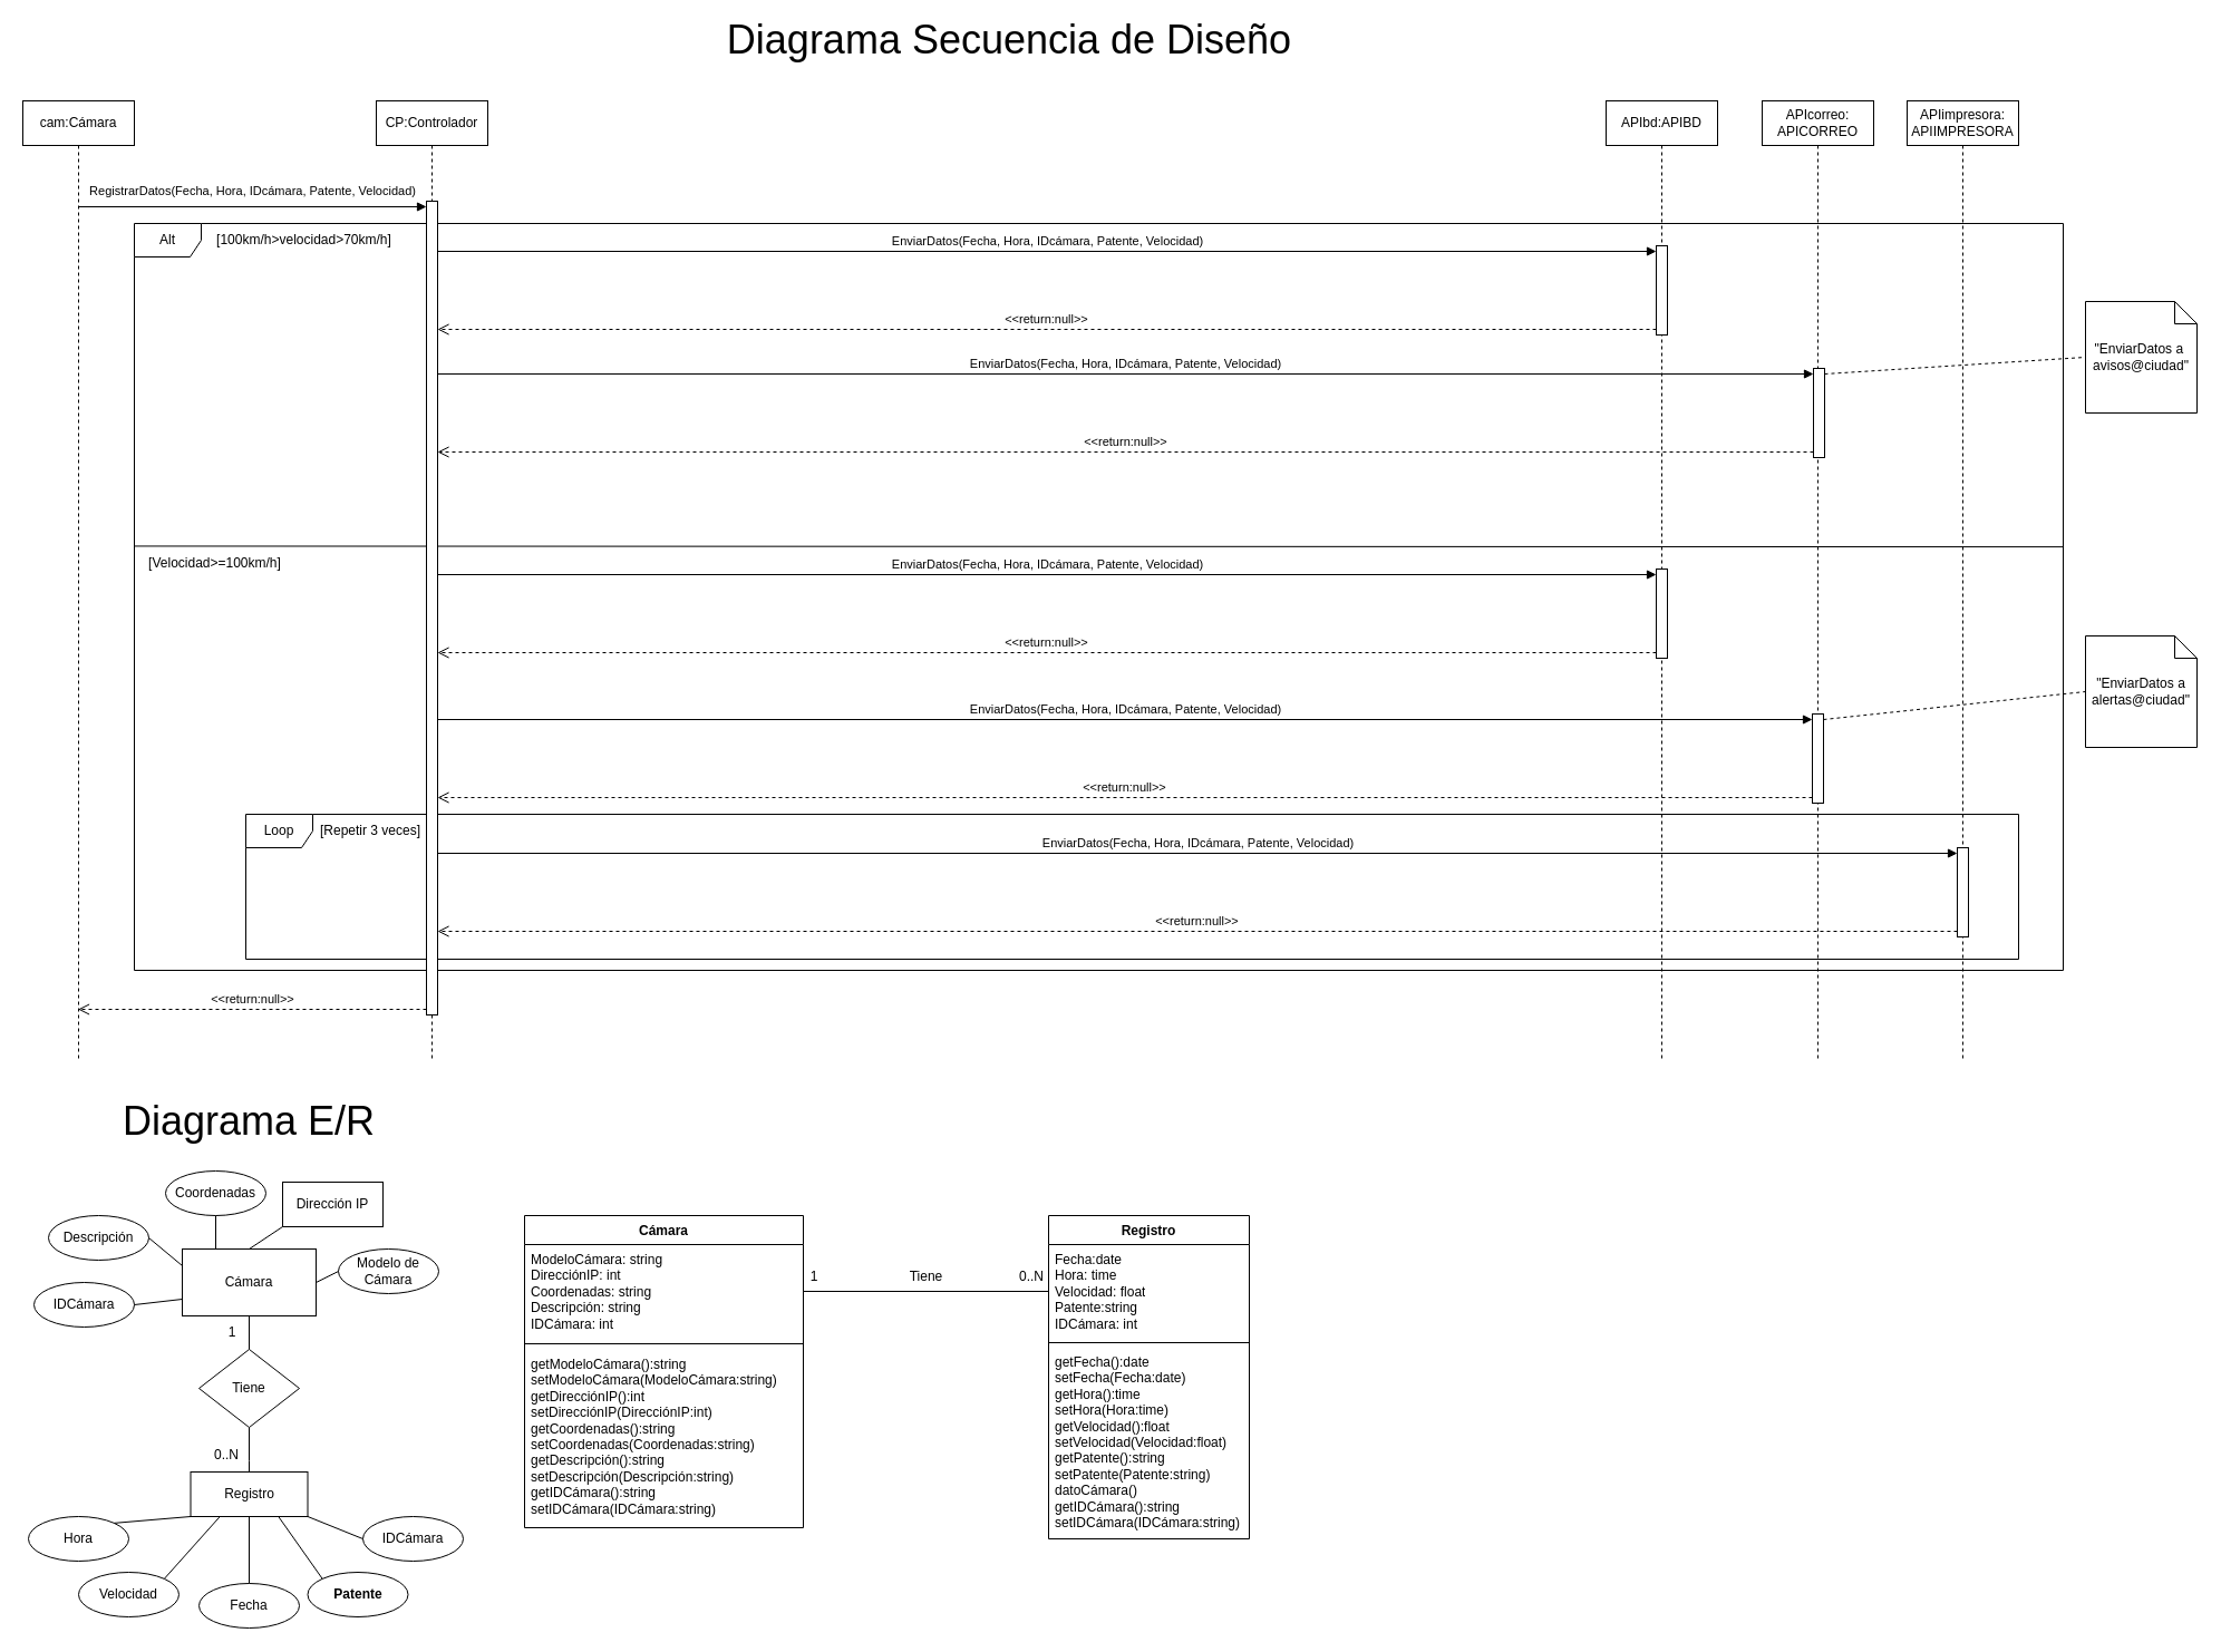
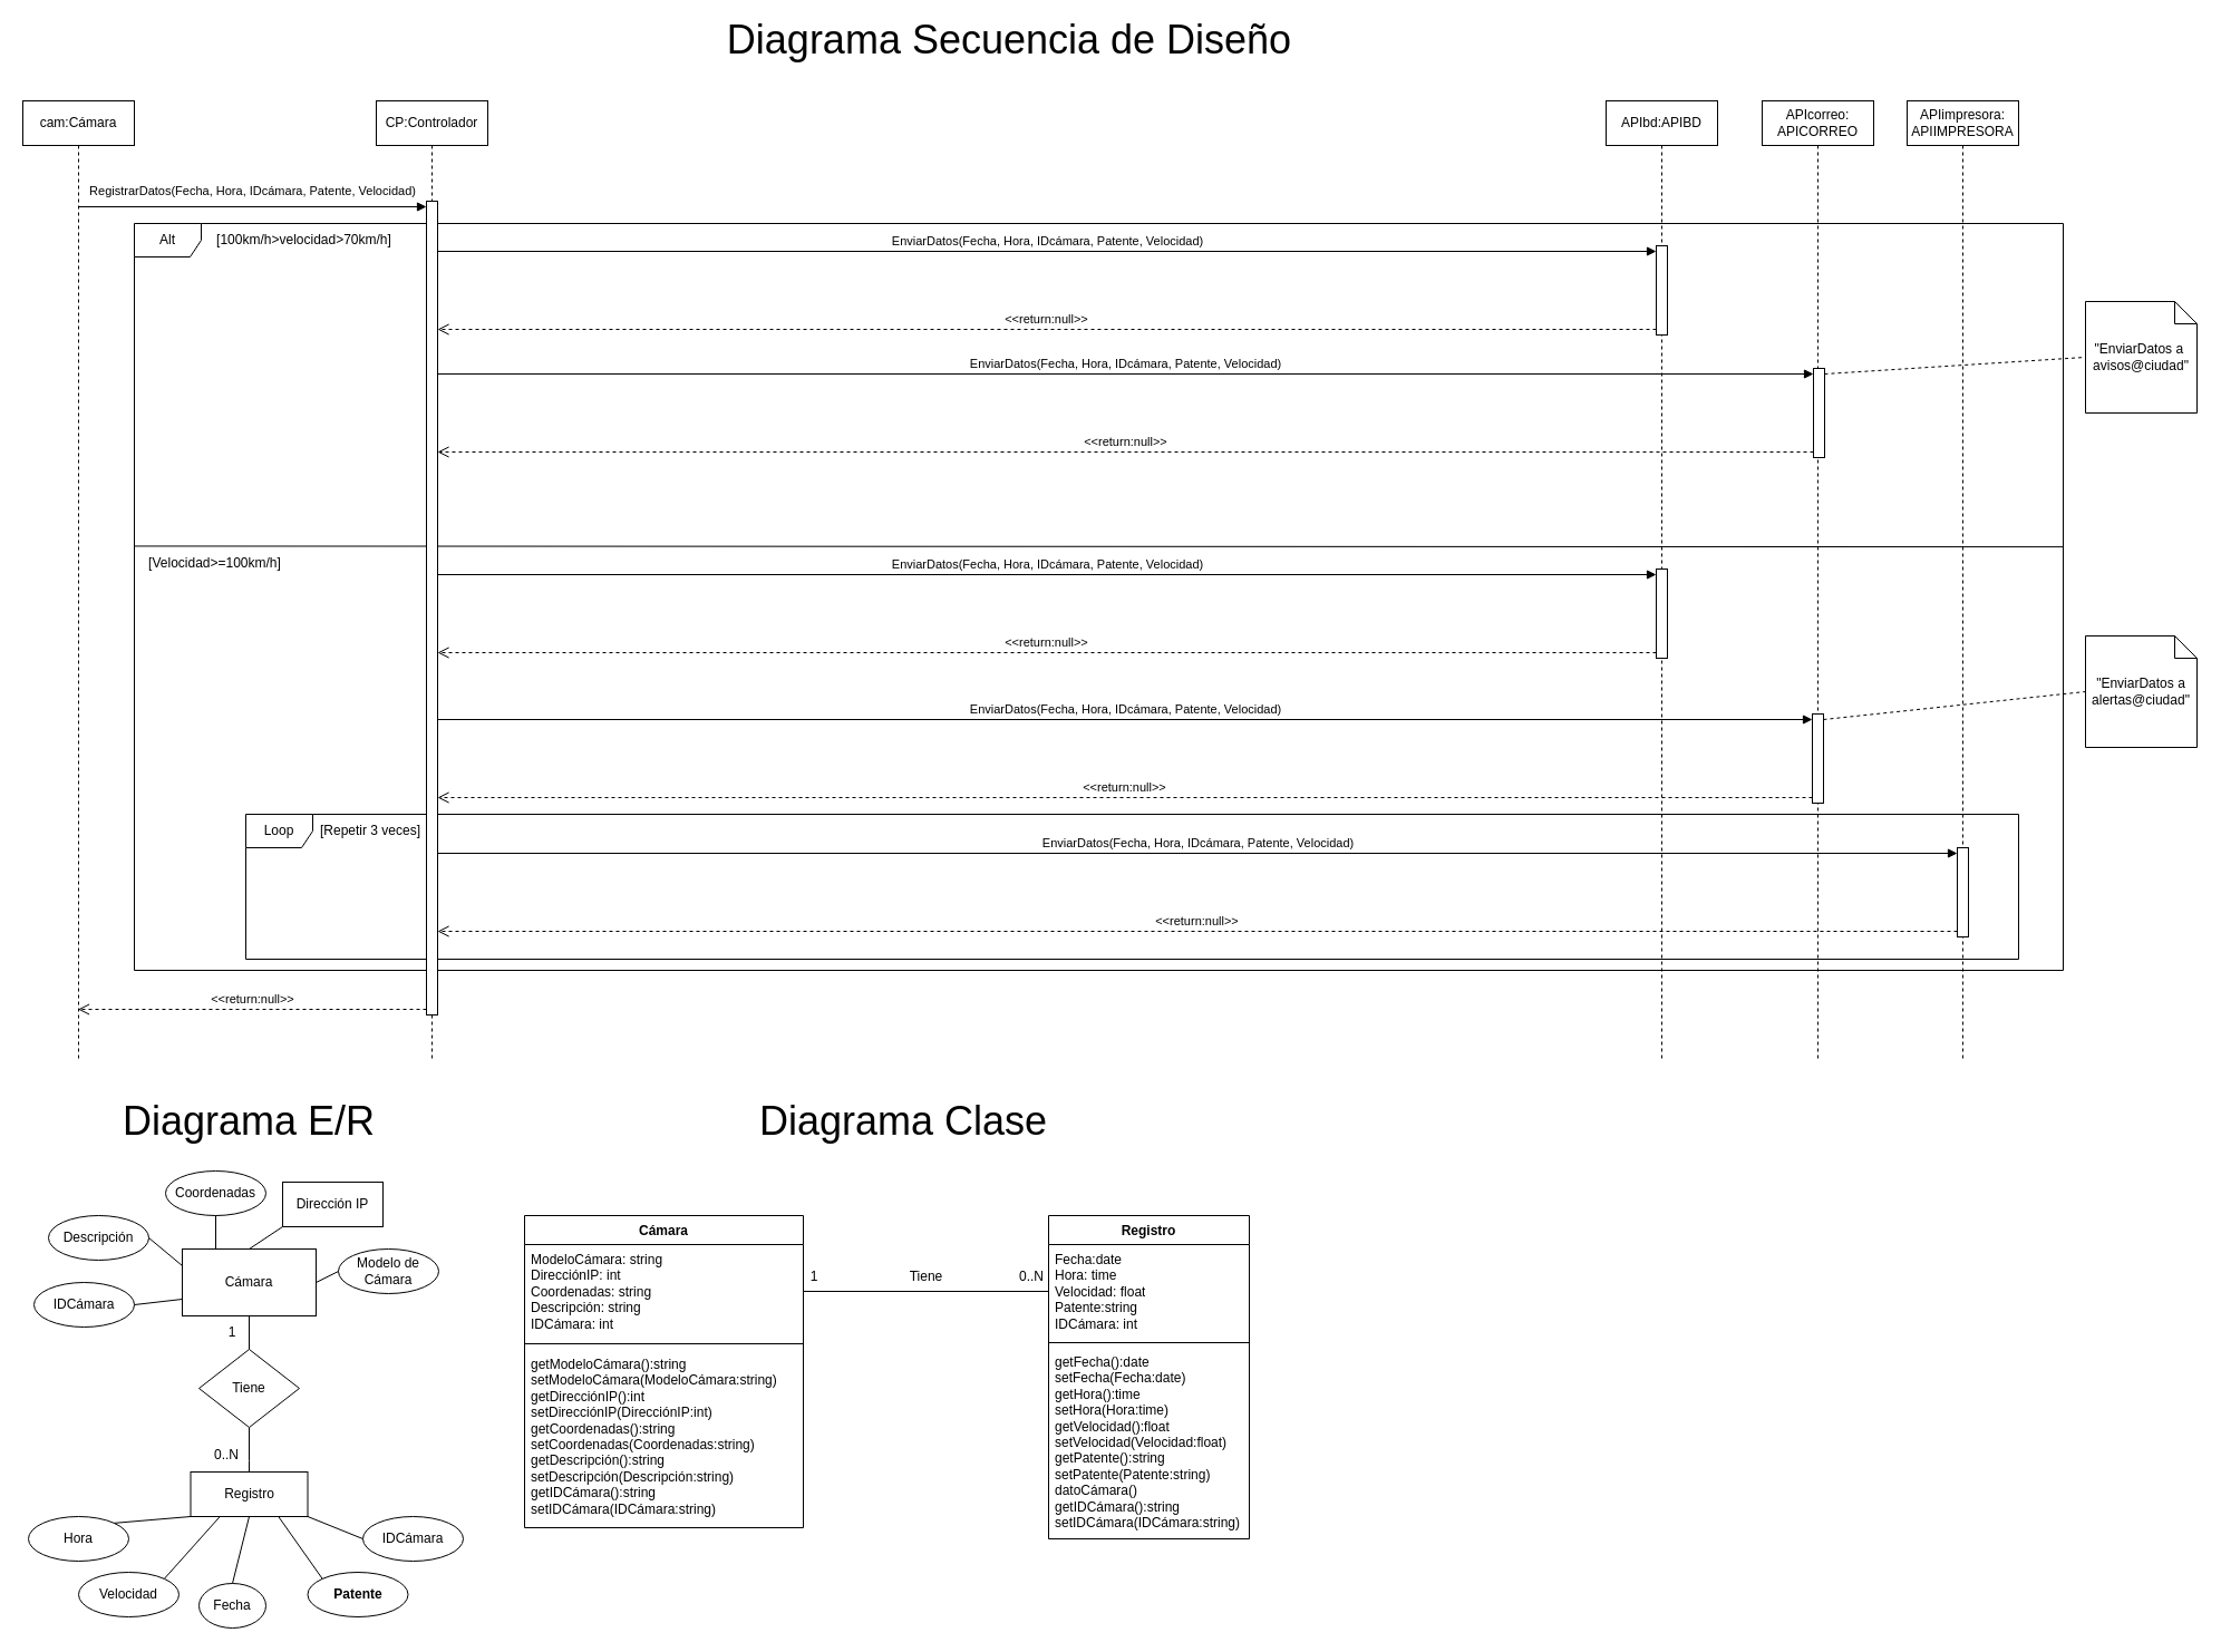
+ <mxCell id="75" value="&lt;font style=&quot;font-size: 36px;&quot;&gt;Diagrama Clase&lt;/font&gt;" style="text;html=1;strokeColor=none;fillColor=none;align=center;verticalAlign=middle;whiteSpace=wrap;rounded=0;fontSize=12;fontFamily=Helvetica;fontColor=default;" parent="1" vertex="1"><mxGeometry x="655" y="990" width="310" height="30" as="geometry" /></mxCell>
- <mxCell id="46" value="Fecha" style="ellipse;whiteSpace=wrap;html=1;" parent="1" vertex="1"><mxGeometry x="178" y="1420" width="90" height="40" as="geometry" /></mxCell>
+ <mxCell id="46" value="Fecha" style="ellipse;whiteSpace=wrap;html=1;" parent="1" vertex="1"><mxGeometry x="178" y="1420" width="60" height="40" as="geometry" /></mxCell>
